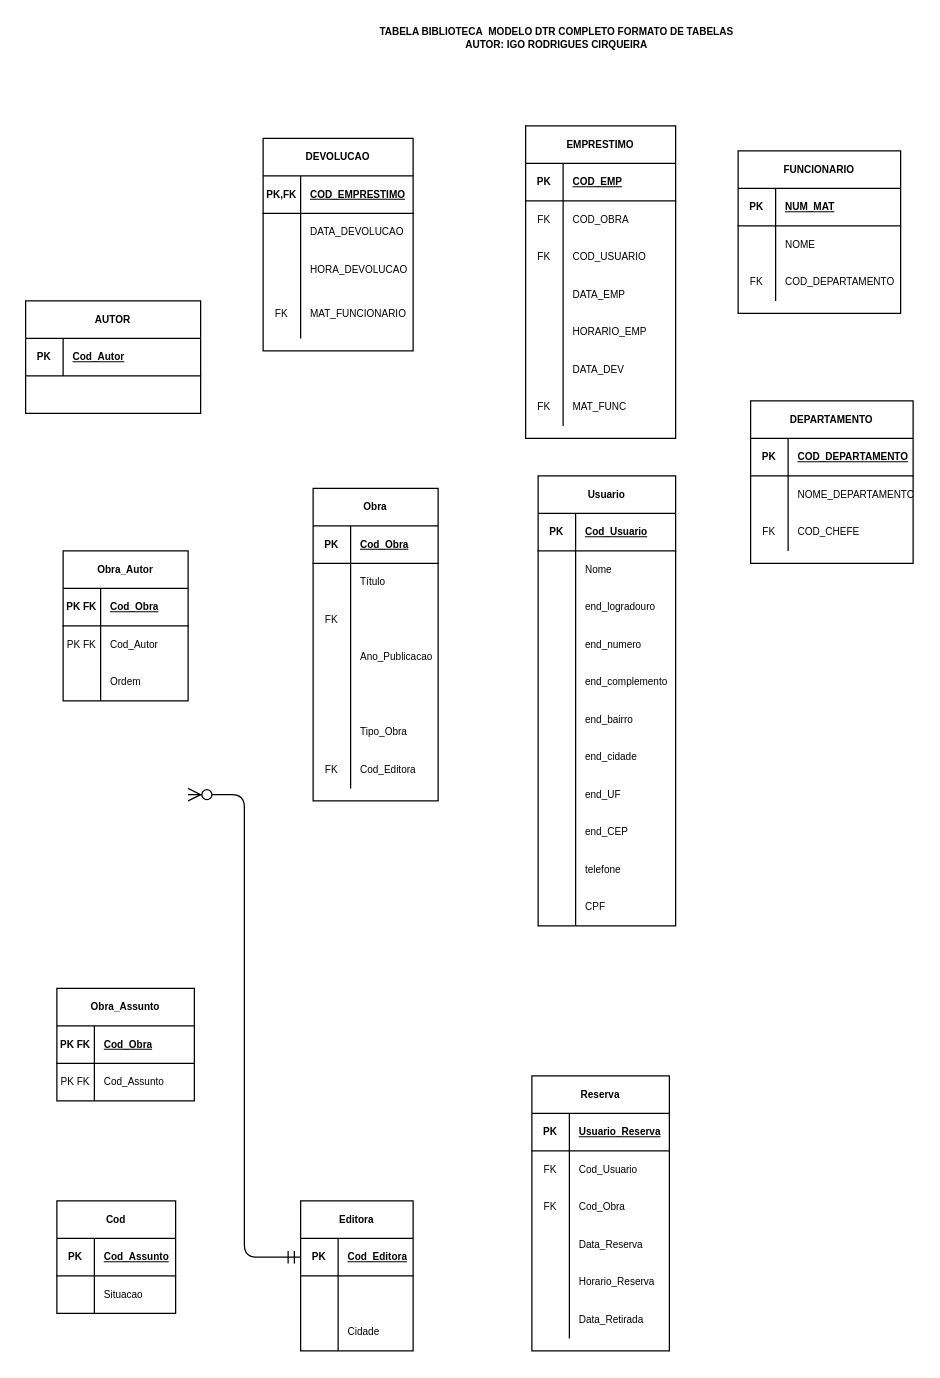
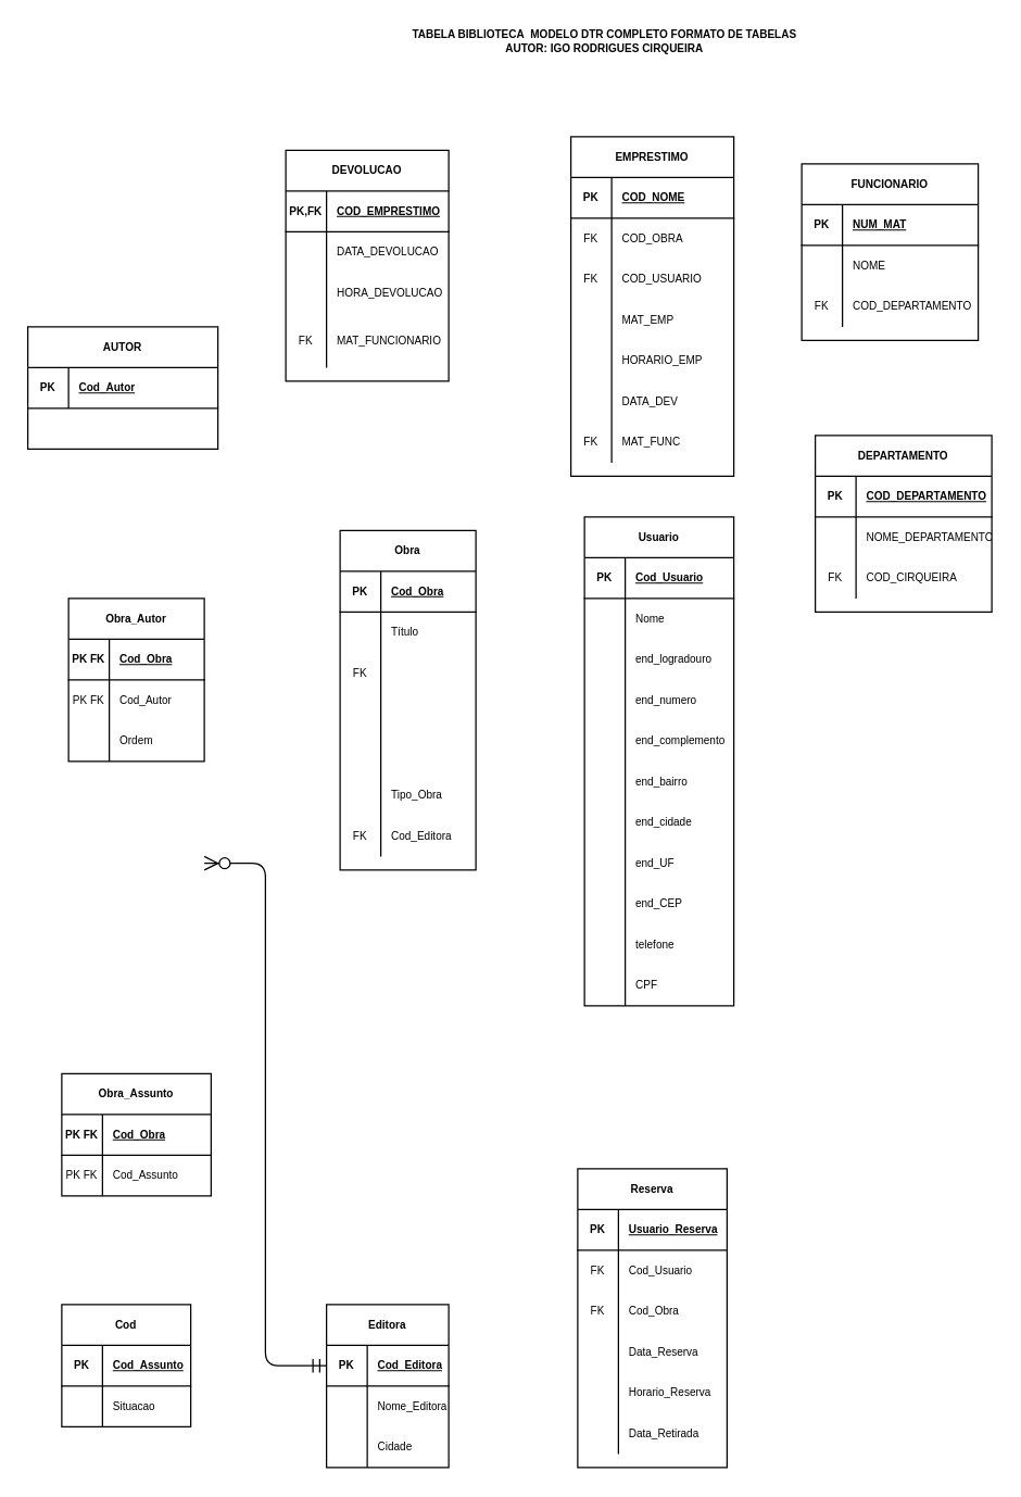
- <mxCell id="16" value="COD_EMP" style="shape=partialRectangle;connectable=0;fillColor=none;top=0;left=0;bottom=0;right=0;align=left;spacingLeft=6;fontStyle=5;overflow=hidden;fontSize=8;" parent="14" vertex="1"><mxGeometry x="30" width="90" height="30" as="geometry" /></mxCell>
+ <mxCell id="16" value="COD_NOME" style="shape=partialRectangle;connectable=0;fillColor=none;top=0;left=0;bottom=0;right=0;align=left;spacingLeft=6;fontStyle=5;overflow=hidden;fontSize=8;" parent="14" vertex="1"><mxGeometry x="30" width="90" height="30" as="geometry" /></mxCell>
- <mxCell id="25" value="DATA_EMP" style="shape=partialRectangle;connectable=0;fillColor=none;top=0;left=0;bottom=0;right=0;align=left;spacingLeft=6;overflow=hidden;fontSize=8;" parent="23" vertex="1"><mxGeometry x="30" width="90" height="30" as="geometry" /></mxCell>
+ <mxCell id="25" value="MAT_EMP" style="shape=partialRectangle;connectable=0;fillColor=none;top=0;left=0;bottom=0;right=0;align=left;spacingLeft=6;overflow=hidden;fontSize=8;" parent="23" vertex="1"><mxGeometry x="30" width="90" height="30" as="geometry" /></mxCell>
- <mxCell id="12" value="COD_CHEFE" style="shape=partialRectangle;connectable=0;fillColor=none;top=0;left=0;bottom=0;right=0;align=left;spacingLeft=6;overflow=hidden;fontSize=8;" parent="10" vertex="1"><mxGeometry x="30" width="100" height="30" as="geometry" /></mxCell>
+ <mxCell id="12" value="COD_CIRQUEIRA" style="shape=partialRectangle;connectable=0;fillColor=none;top=0;left=0;bottom=0;right=0;align=left;spacingLeft=6;overflow=hidden;fontSize=8;" parent="10" vertex="1"><mxGeometry x="30" width="100" height="30" as="geometry" /></mxCell>
- <mxCell id="130" value="Ano_Publicacao" style="shape=partialRectangle;connectable=0;fillColor=none;top=0;left=0;bottom=0;right=0;align=left;spacingLeft=6;overflow=hidden;fontSize=8;" vertex="1" parent="128"><mxGeometry x="30" width="70" height="30" as="geometry" /></mxCell>
+ <mxCell id="115" value="Nome_Editora" style="shape=partialRectangle;connectable=0;fillColor=none;top=0;left=0;bottom=0;right=0;align=left;spacingLeft=6;overflow=hidden;fontSize=8;" parent="113" vertex="1"><mxGeometry x="30" width="60" height="30" as="geometry" /></mxCell>
